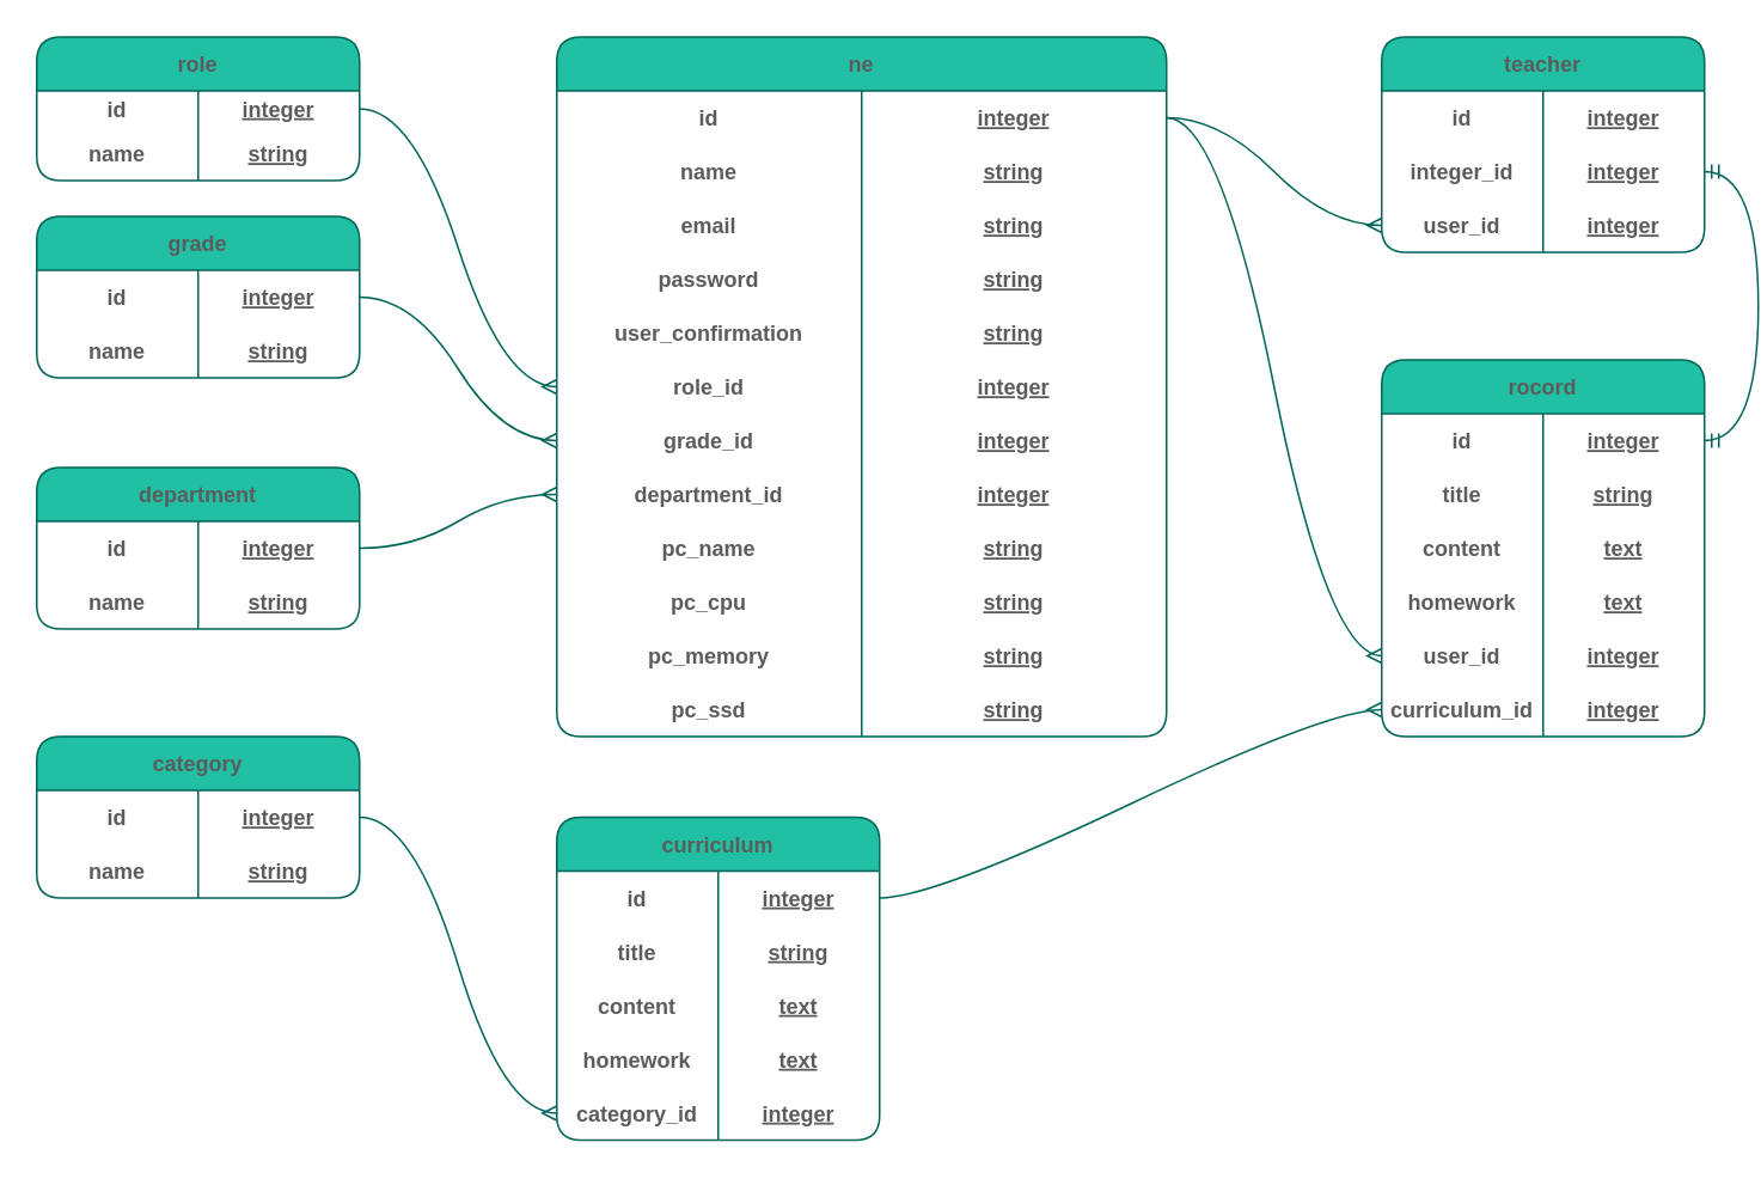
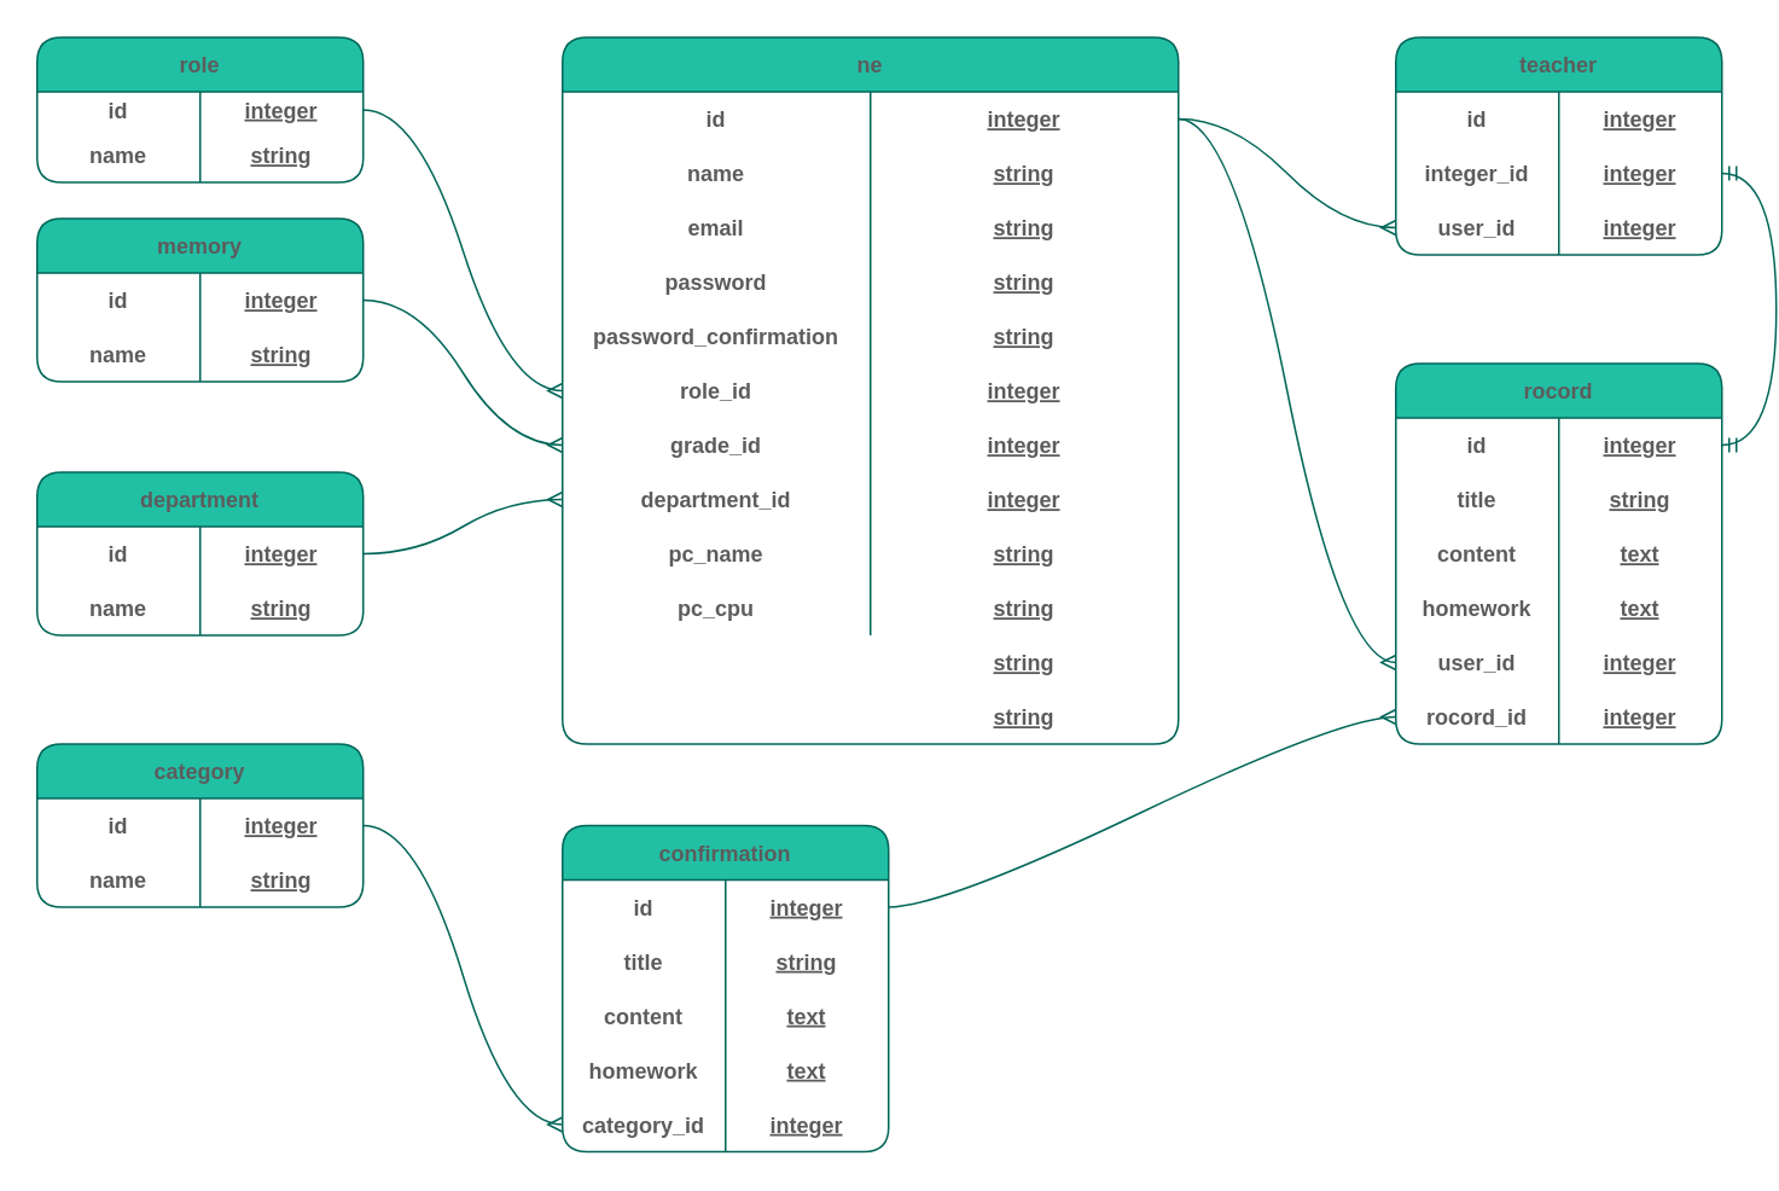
- <mxCell id="33" value="grade" style="shape=table;startSize=30;container=1;collapsible=1;childLayout=tableLayout;fixedRows=1;rowLines=0;fontStyle=1;align=center;resizeLast=1;spacing=0;rounded=1;fillColor=#21C0A5;strokeColor=#006658;fontColor=#5C5C5C;" parent="2" vertex="1"><mxGeometry y="100" width="180" height="90" as="geometry" /></mxCell>
+ <mxCell id="33" value="memory" style="shape=table;startSize=30;container=1;collapsible=1;childLayout=tableLayout;fixedRows=1;rowLines=0;fontStyle=1;align=center;resizeLast=1;spacing=0;rounded=1;fillColor=#21C0A5;strokeColor=#006658;fontColor=#5C5C5C;" parent="2" vertex="1"><mxGeometry y="100" width="180" height="90" as="geometry" /></mxCell>
- <mxCell id="90" value="user_confirmation" style="shape=partialRectangle;connectable=0;fillColor=none;top=0;left=0;bottom=0;right=0;fontStyle=1;overflow=hidden;spacing=0;rounded=1;strokeColor=#006658;fontColor=#5C5C5C;" parent="89" vertex="1"><mxGeometry width="170" height="30" as="geometry" /></mxCell>
+ <mxCell id="90" value="password_confirmation" style="shape=partialRectangle;connectable=0;fillColor=none;top=0;left=0;bottom=0;right=0;fontStyle=1;overflow=hidden;spacing=0;rounded=1;strokeColor=#006658;fontColor=#5C5C5C;" parent="89" vertex="1"><mxGeometry width="170" height="30" as="geometry" /></mxCell>
- <mxCell id="108" value="pc_memory" style="shape=partialRectangle;connectable=0;fillColor=none;top=0;left=0;bottom=0;right=0;fontStyle=1;overflow=hidden;spacing=0;rounded=1;strokeColor=#006658;fontColor=#5C5C5C;" parent="107" vertex="1"><mxGeometry width="170" height="30" as="geometry" /></mxCell>
- <mxCell id="111" value="pc_ssd" style="shape=partialRectangle;connectable=0;fillColor=none;top=0;left=0;bottom=0;right=0;fontStyle=1;overflow=hidden;spacing=0;rounded=1;strokeColor=#006658;fontColor=#5C5C5C;" parent="110" vertex="1"><mxGeometry width="170" height="30" as="geometry" /></mxCell>
- <mxCell id="57" value="curriculum_id" style="shape=partialRectangle;connectable=0;fillColor=none;top=0;left=0;bottom=0;right=0;fontStyle=1;overflow=hidden;spacing=0;rounded=1;strokeColor=#006658;fontColor=#5C5C5C;" parent="56" vertex="1"><mxGeometry width="90" height="30" as="geometry" /></mxCell>
+ <mxCell id="57" value="rocord_id" style="shape=partialRectangle;connectable=0;fillColor=none;top=0;left=0;bottom=0;right=0;fontStyle=1;overflow=hidden;spacing=0;rounded=1;strokeColor=#006658;fontColor=#5C5C5C;" parent="56" vertex="1"><mxGeometry width="90" height="30" as="geometry" /></mxCell>
- <mxCell id="3" value="curriculum" style="shape=table;startSize=30;container=1;collapsible=1;childLayout=tableLayout;fixedRows=1;rowLines=0;fontStyle=1;align=center;resizeLast=1;spacing=0;rounded=1;fillColor=#21C0A5;strokeColor=#006658;fontColor=#5C5C5C;" parent="2" vertex="1"><mxGeometry x="290" y="435" width="180" height="180" as="geometry" /></mxCell>
+ <mxCell id="3" value="confirmation" style="shape=table;startSize=30;container=1;collapsible=1;childLayout=tableLayout;fixedRows=1;rowLines=0;fontStyle=1;align=center;resizeLast=1;spacing=0;rounded=1;fillColor=#21C0A5;strokeColor=#006658;fontColor=#5C5C5C;" parent="2" vertex="1"><mxGeometry x="290" y="435" width="180" height="180" as="geometry" /></mxCell>
